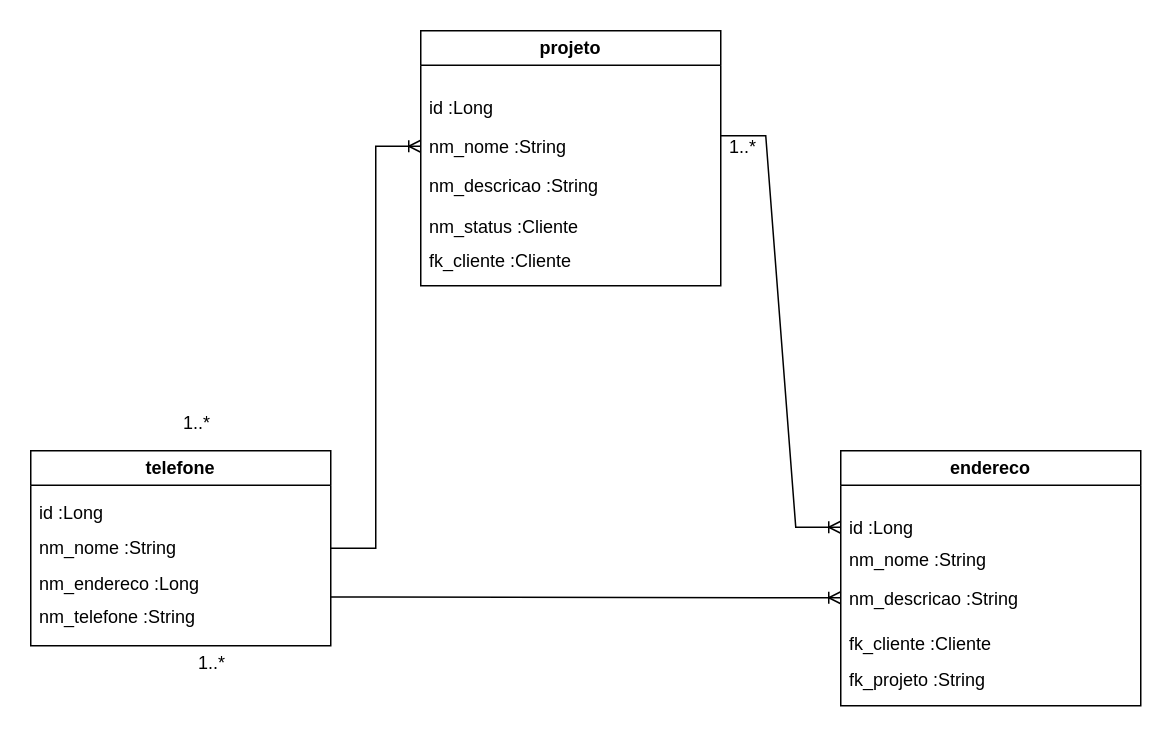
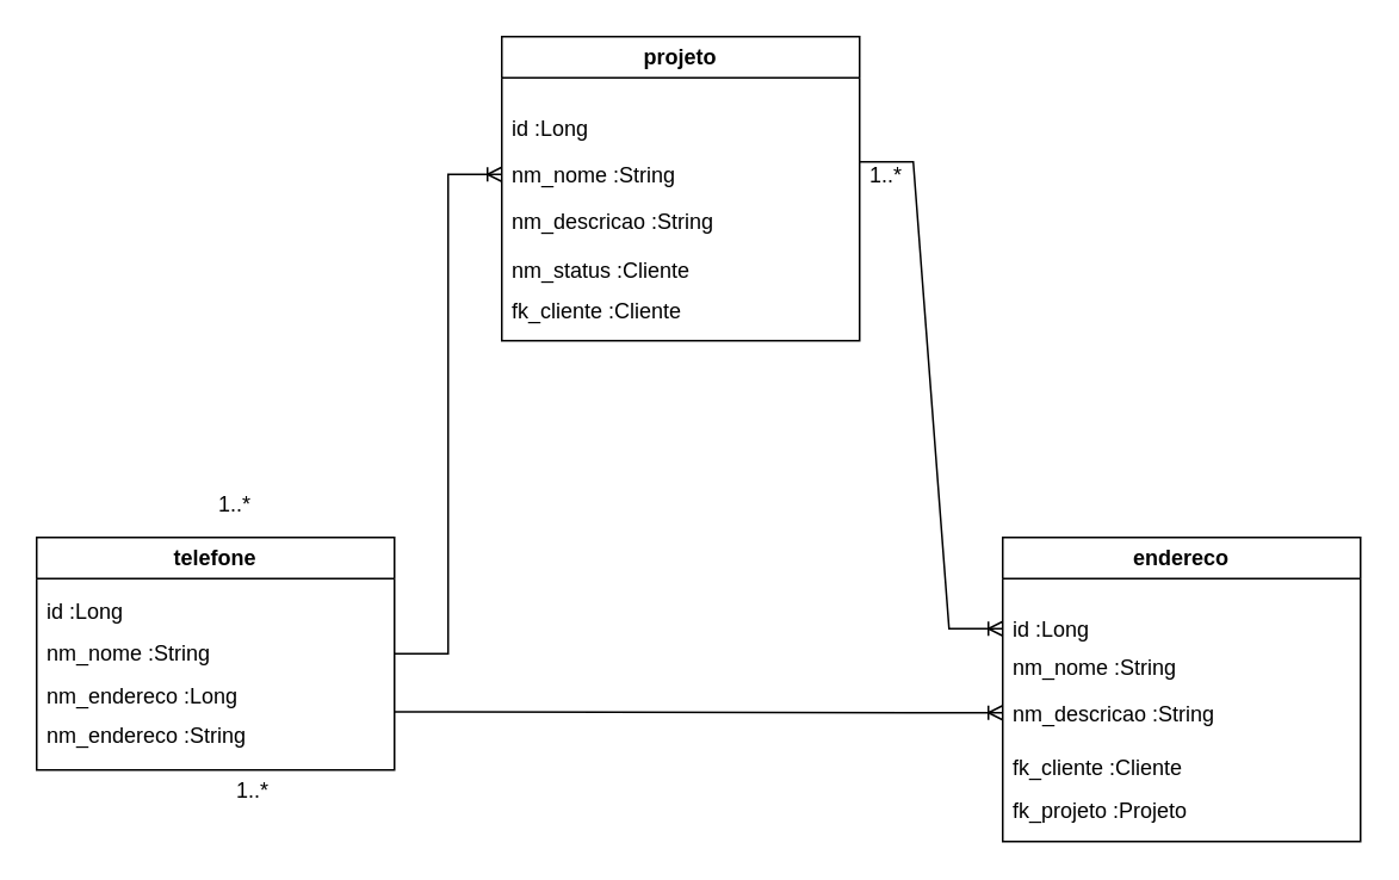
- <mxCell id="17" value="nm_telefone :String" style="text;align=left;verticalAlign=top;spacingLeft=4;spacingRight=4;overflow=hidden;rotatable=0;points=[[0,0.5],[1,0.5]];portConstraint=eastwest;" parent="13" vertex="1"><mxGeometry y="97" width="160" height="26" as="geometry" /></mxCell>
+ <mxCell id="17" value="nm_endereco :String" style="text;align=left;verticalAlign=top;spacingLeft=4;spacingRight=4;overflow=hidden;rotatable=0;points=[[0,0.5],[1,0.5]];portConstraint=eastwest;" parent="13" vertex="1"><mxGeometry y="97" width="160" height="26" as="geometry" /></mxCell>
- <mxCell id="12" value="fk_projeto :String" style="text;align=left;verticalAlign=top;spacingLeft=4;spacingRight=4;overflow=hidden;rotatable=0;points=[[0,0.5],[1,0.5]];portConstraint=eastwest;" parent="7" vertex="1"><mxGeometry y="139" width="160" height="26" as="geometry" /></mxCell>
+ <mxCell id="12" value="fk_projeto :Projeto" style="text;align=left;verticalAlign=top;spacingLeft=4;spacingRight=4;overflow=hidden;rotatable=0;points=[[0,0.5],[1,0.5]];portConstraint=eastwest;" parent="7" vertex="1"><mxGeometry y="139" width="160" height="26" as="geometry" /></mxCell>
